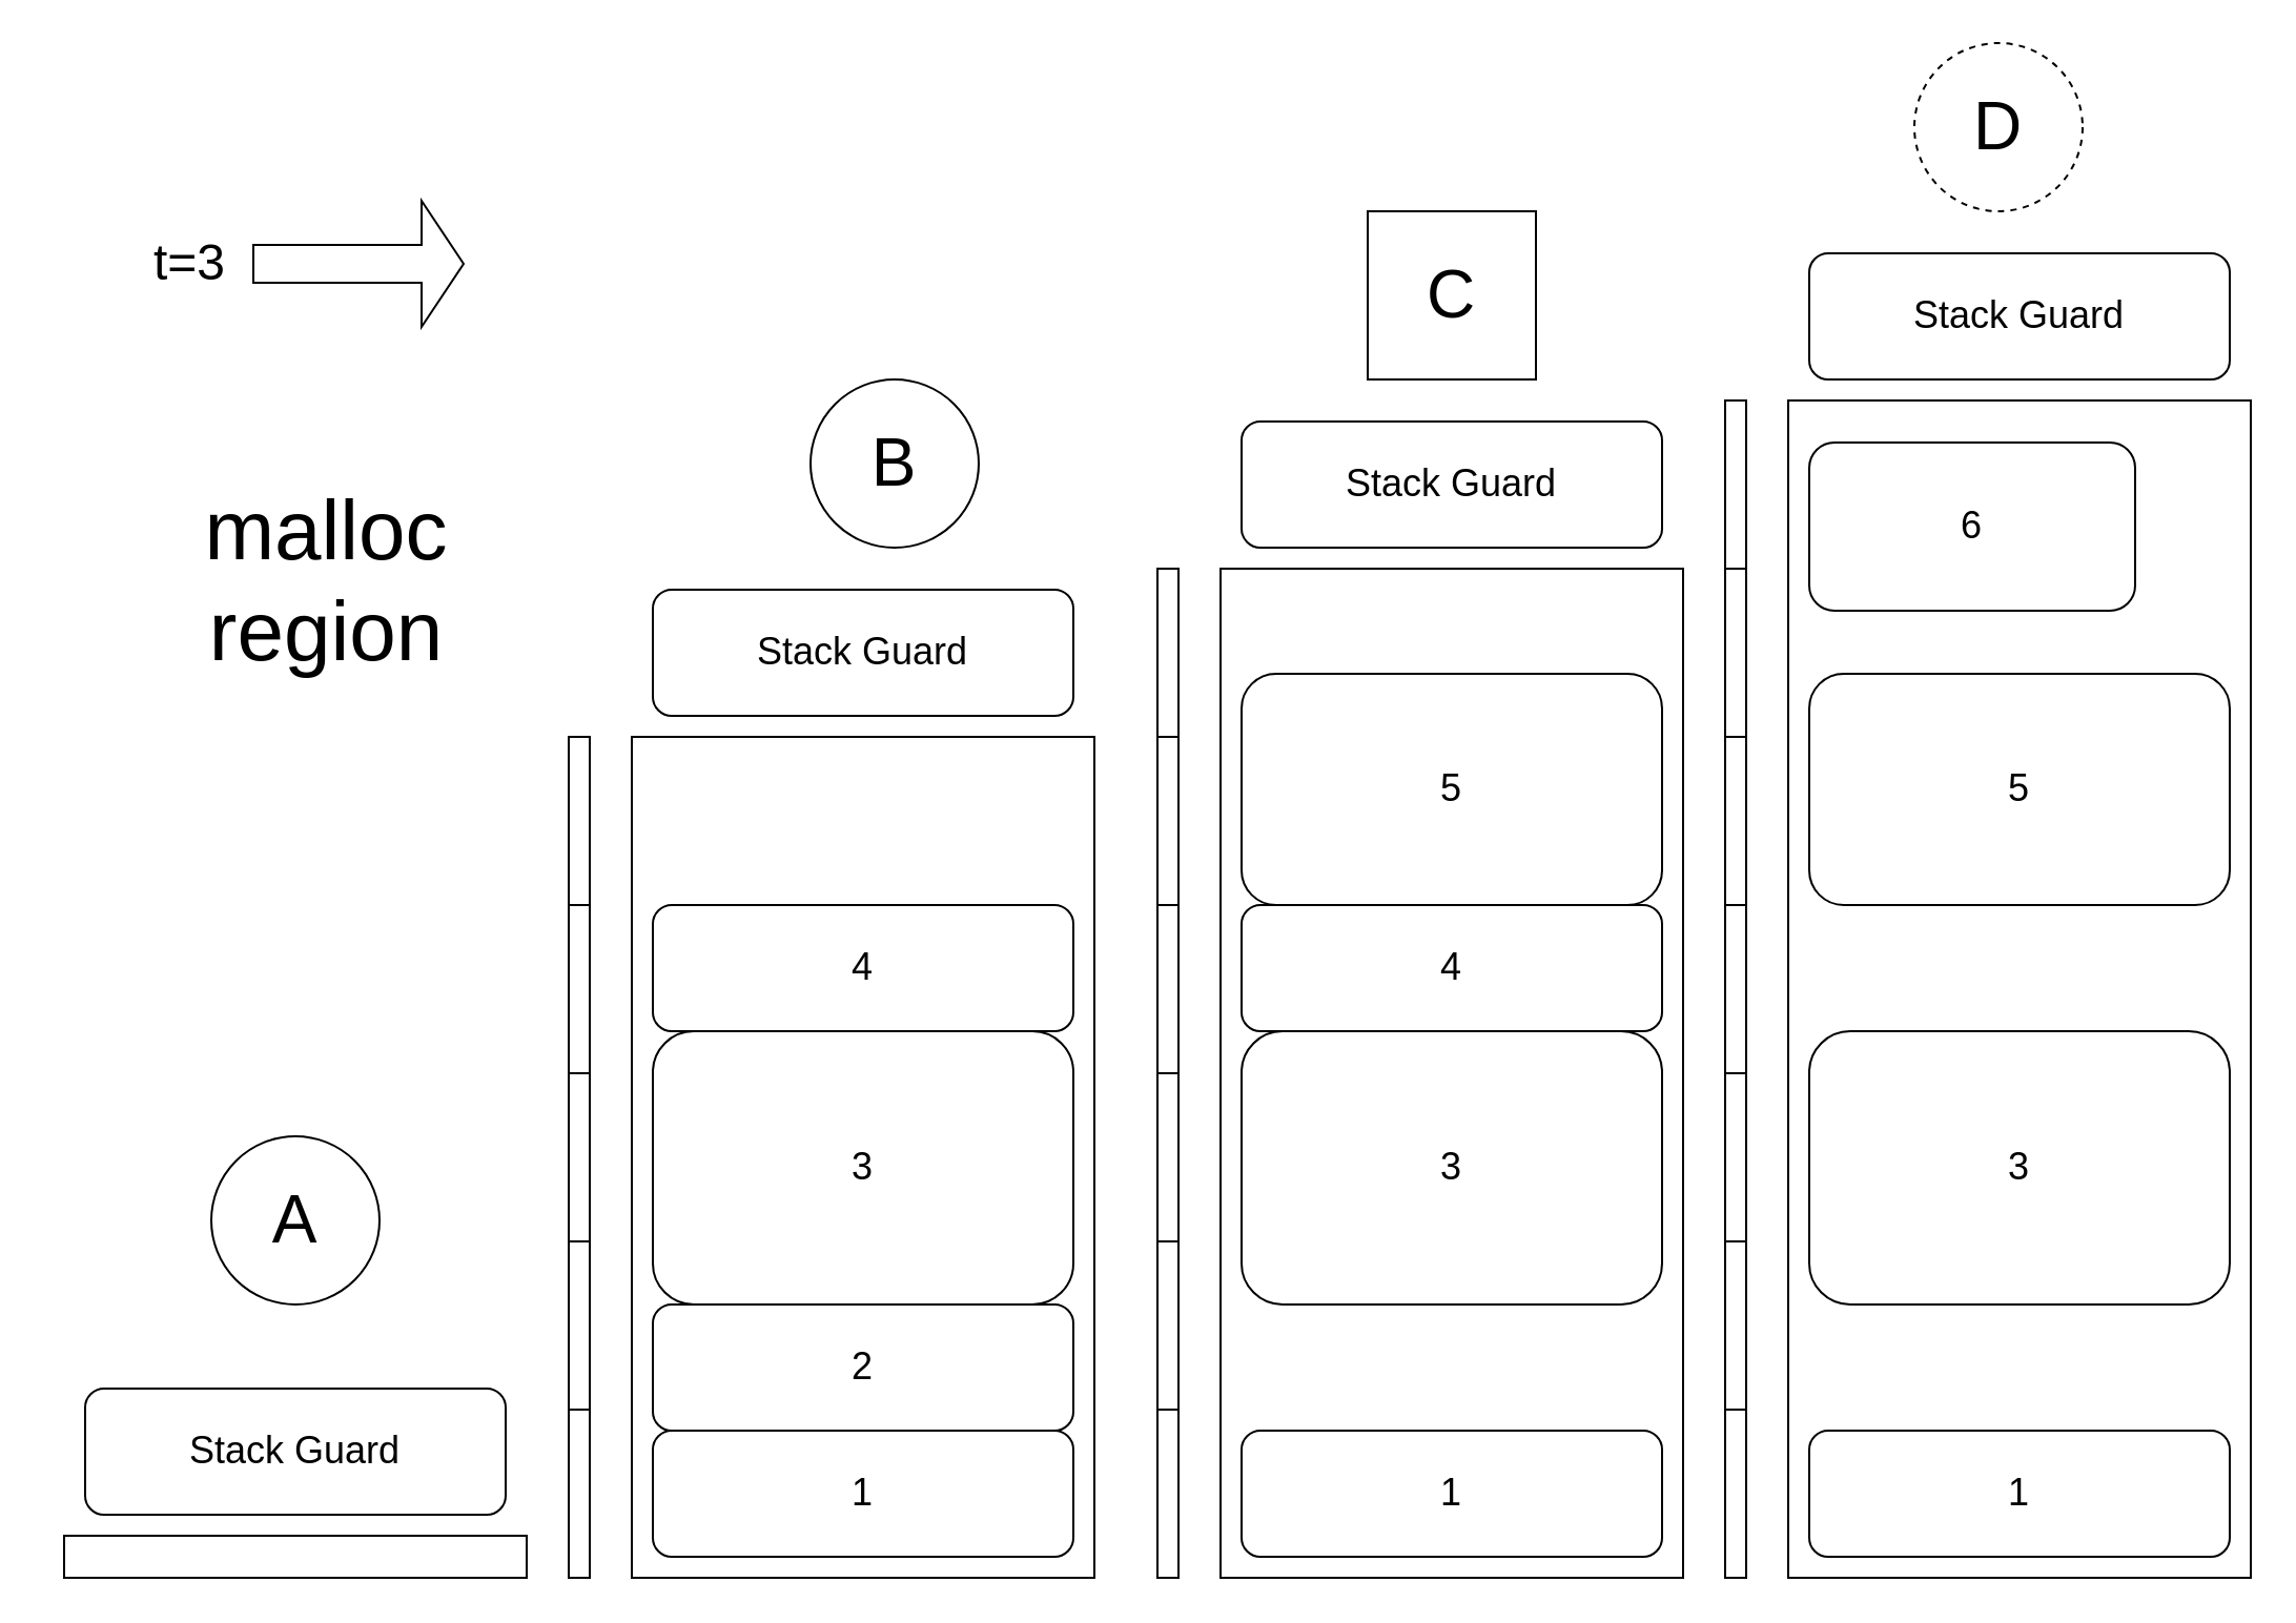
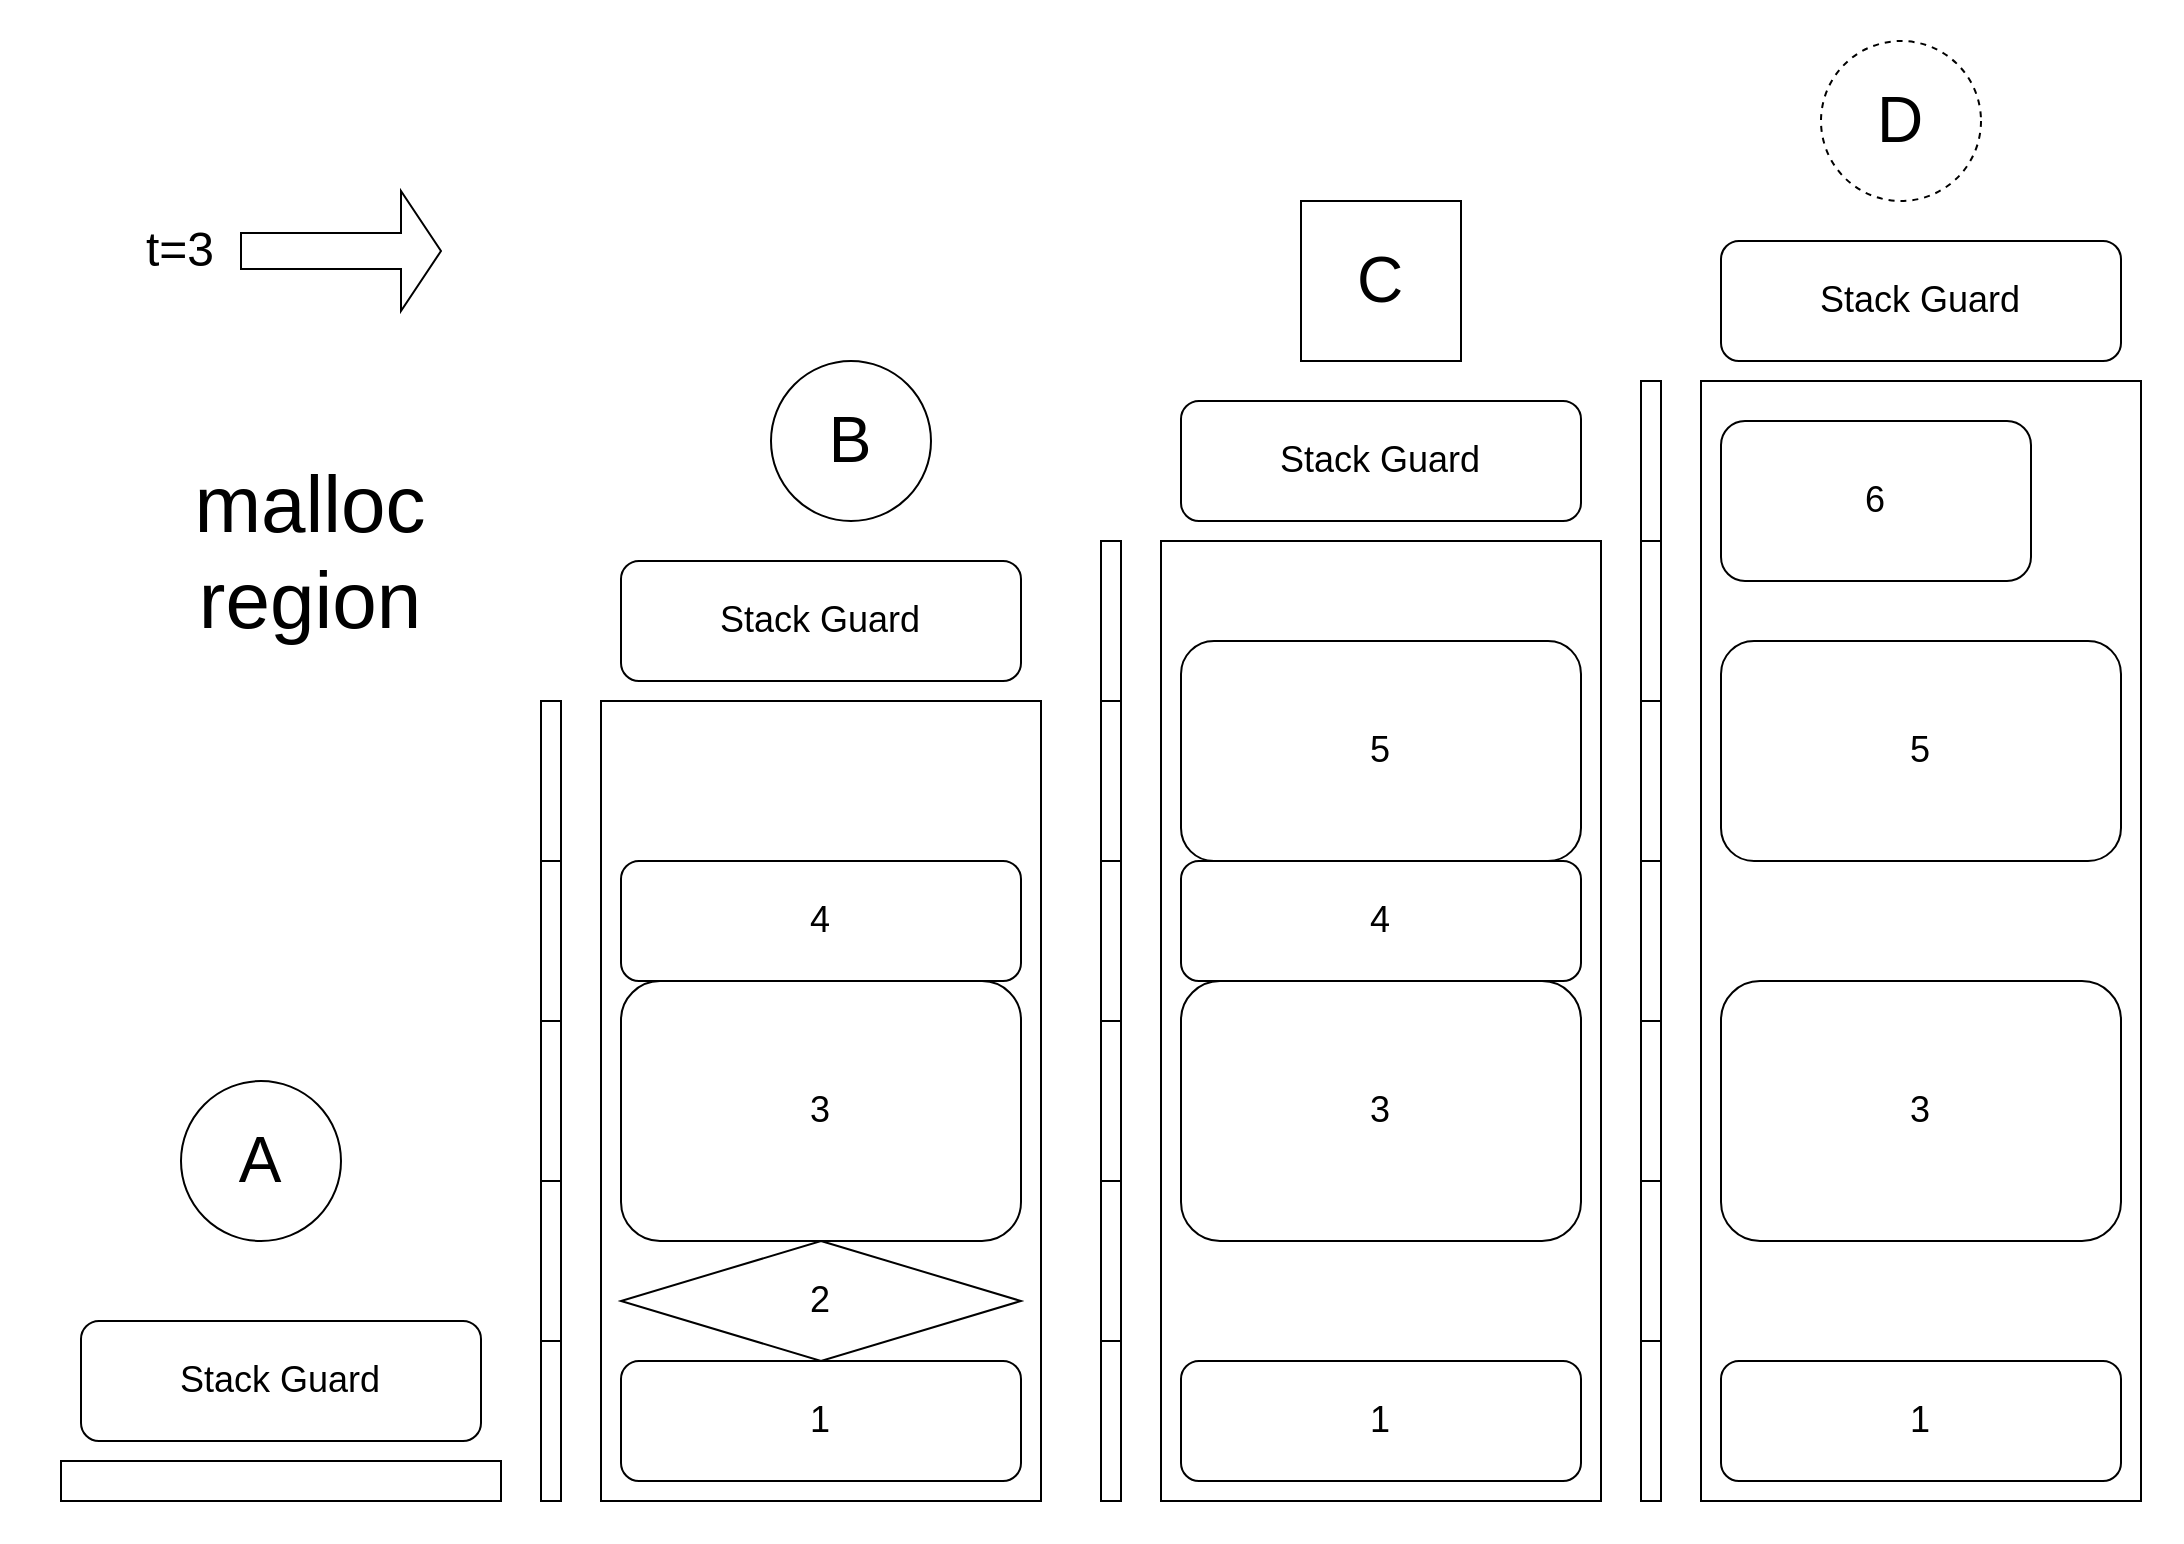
- <mxCell id="43" value="&lt;font style=&quot;font-size: 32px&quot;&gt;A&lt;/font&gt;" style="ellipse;whiteSpace=wrap;html=1;aspect=fixed;fontSize=18;" vertex="1" parent="1"><mxGeometry x="100" y="540" width="80" height="80" as="geometry" /></mxCell>
+ <mxCell id="43" value="&lt;font style=&quot;font-size: 32px&quot;&gt;A&lt;/font&gt;" style="ellipse;whiteSpace=wrap;html=1;aspect=fixed;fontSize=18;" vertex="1" parent="1"><mxGeometry x="90" y="540" width="80" height="80" as="geometry" /></mxCell>
- <mxCell id="5" value="2" style="rounded=1;whiteSpace=wrap;html=1;fontSize=18;" parent="1" vertex="1"><mxGeometry x="310" y="620" width="200" height="60" as="geometry" /></mxCell>
+ <mxCell id="5" value="2" style="rhombus;whiteSpace=wrap;html=1;fontSize=18;" parent="1" vertex="1"><mxGeometry x="310" y="620" width="200" height="60" as="geometry" /></mxCell>
